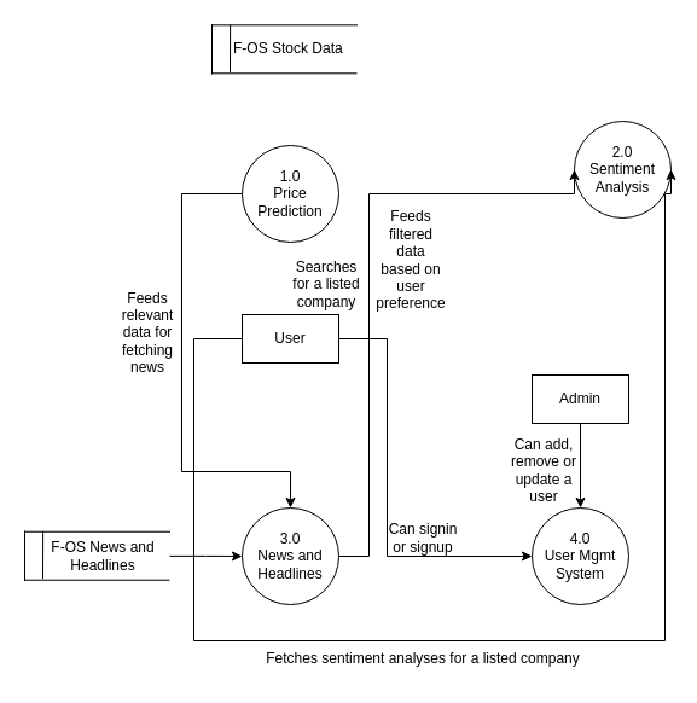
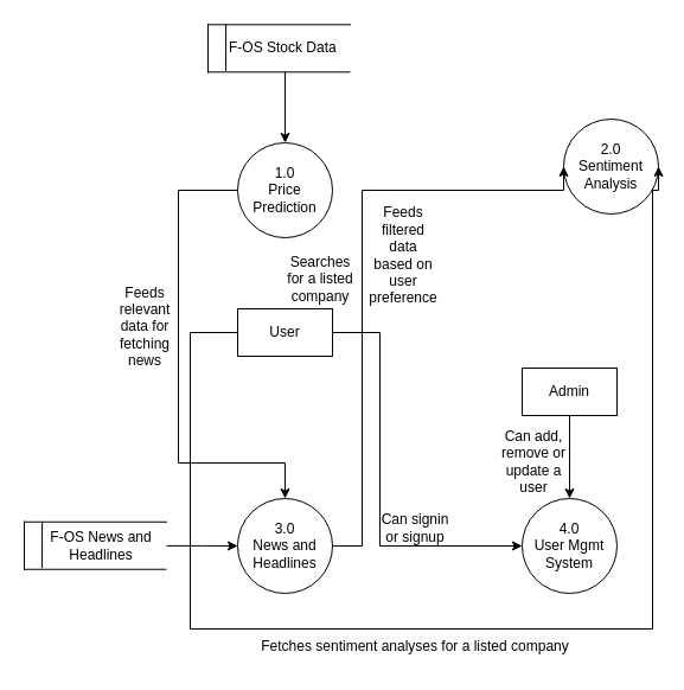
+ <mxCell id="16" style="edgeStyle=orthogonalEdgeStyle;rounded=0;orthogonalLoop=1;jettySize=auto;html=1;" parent="1" source="17" target="3" edge="1"><mxGeometry relative="1" as="geometry" /></mxCell>
